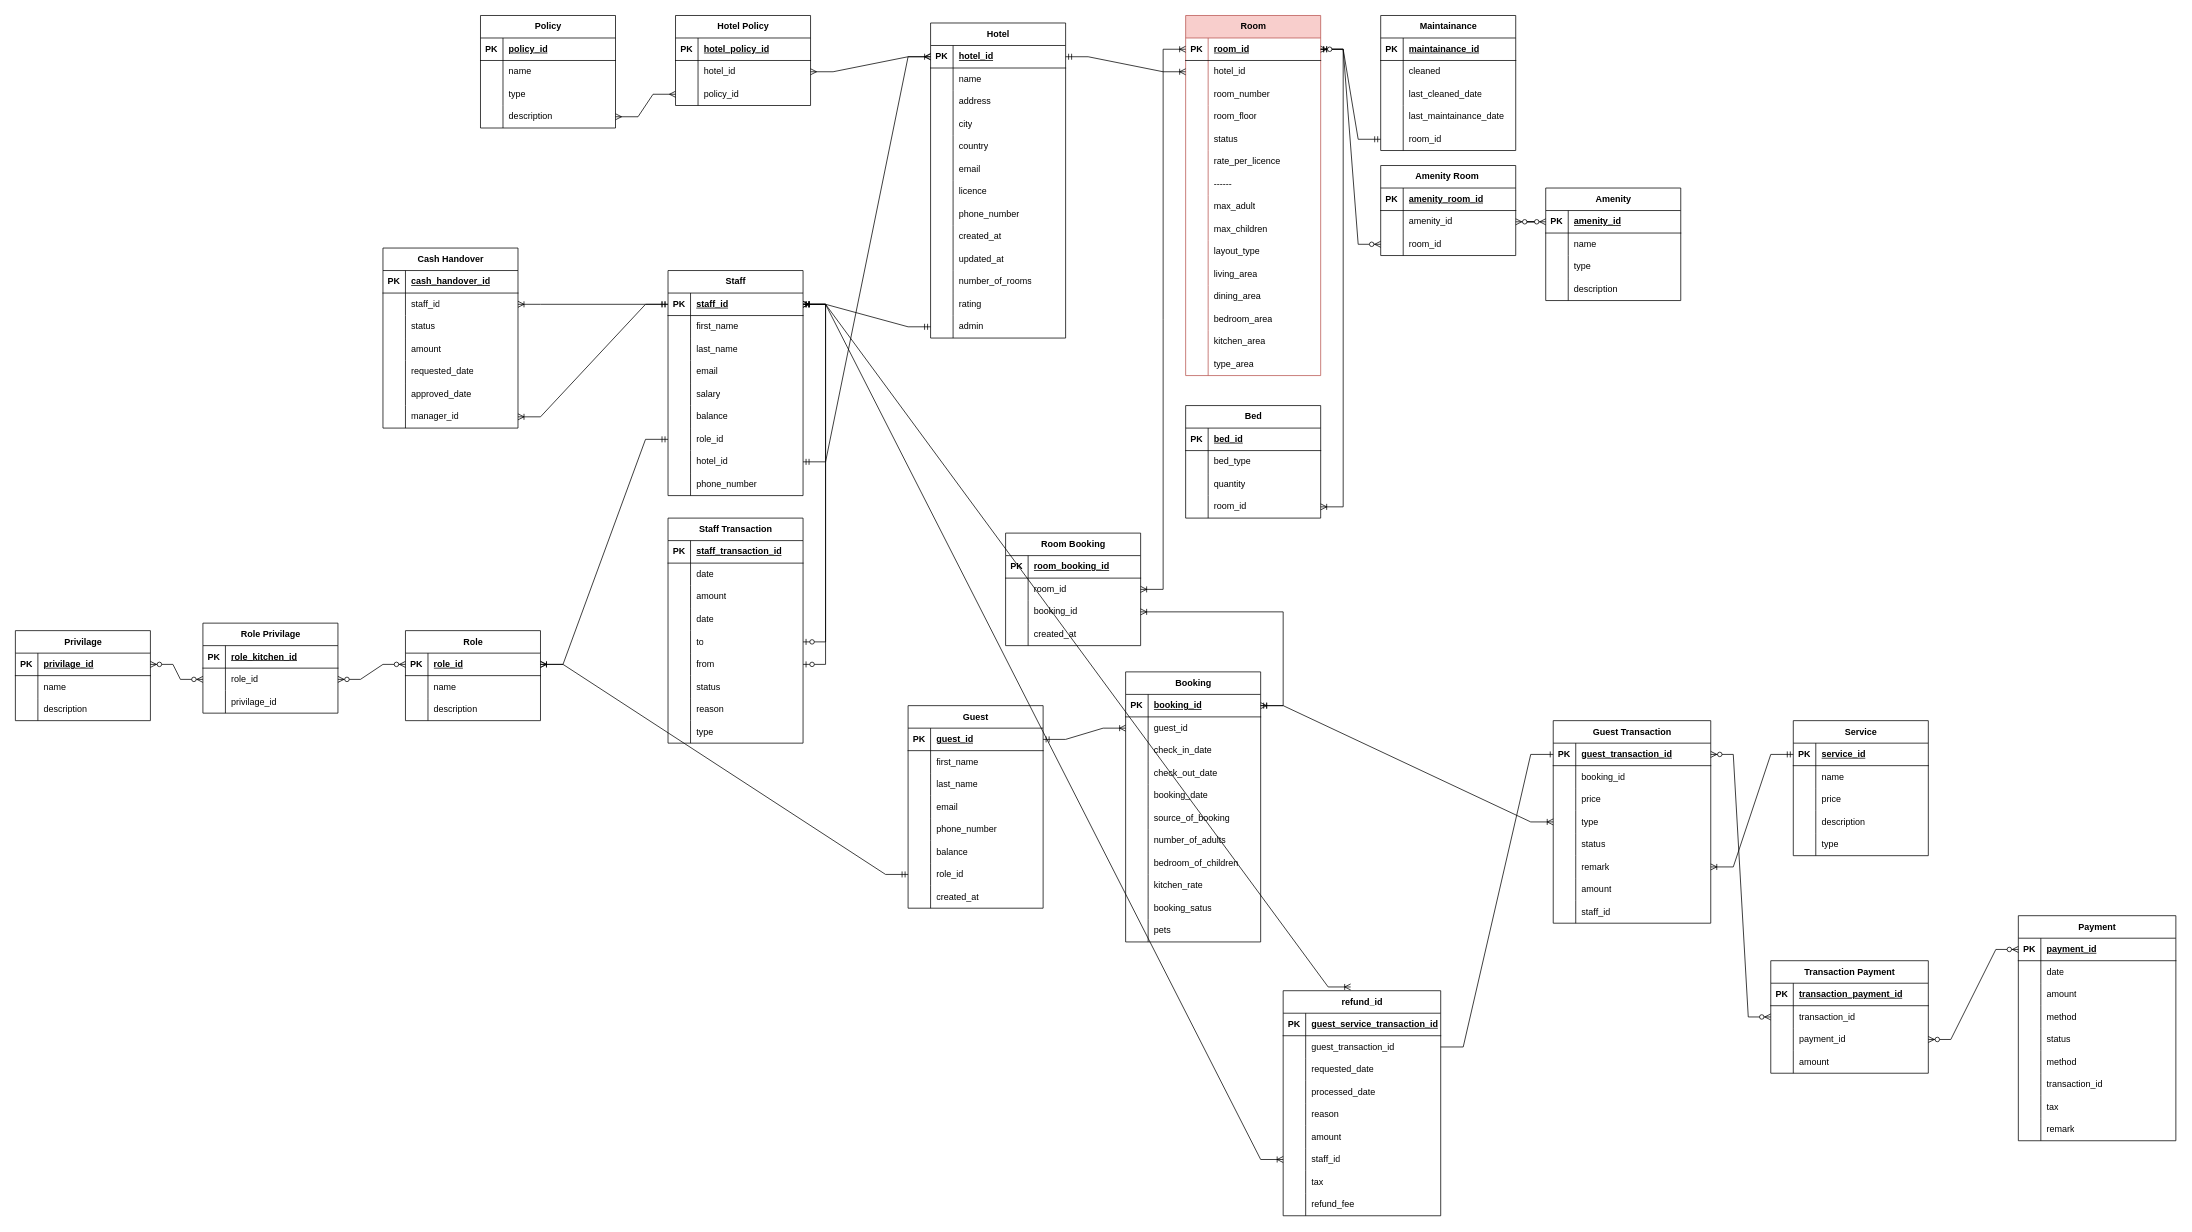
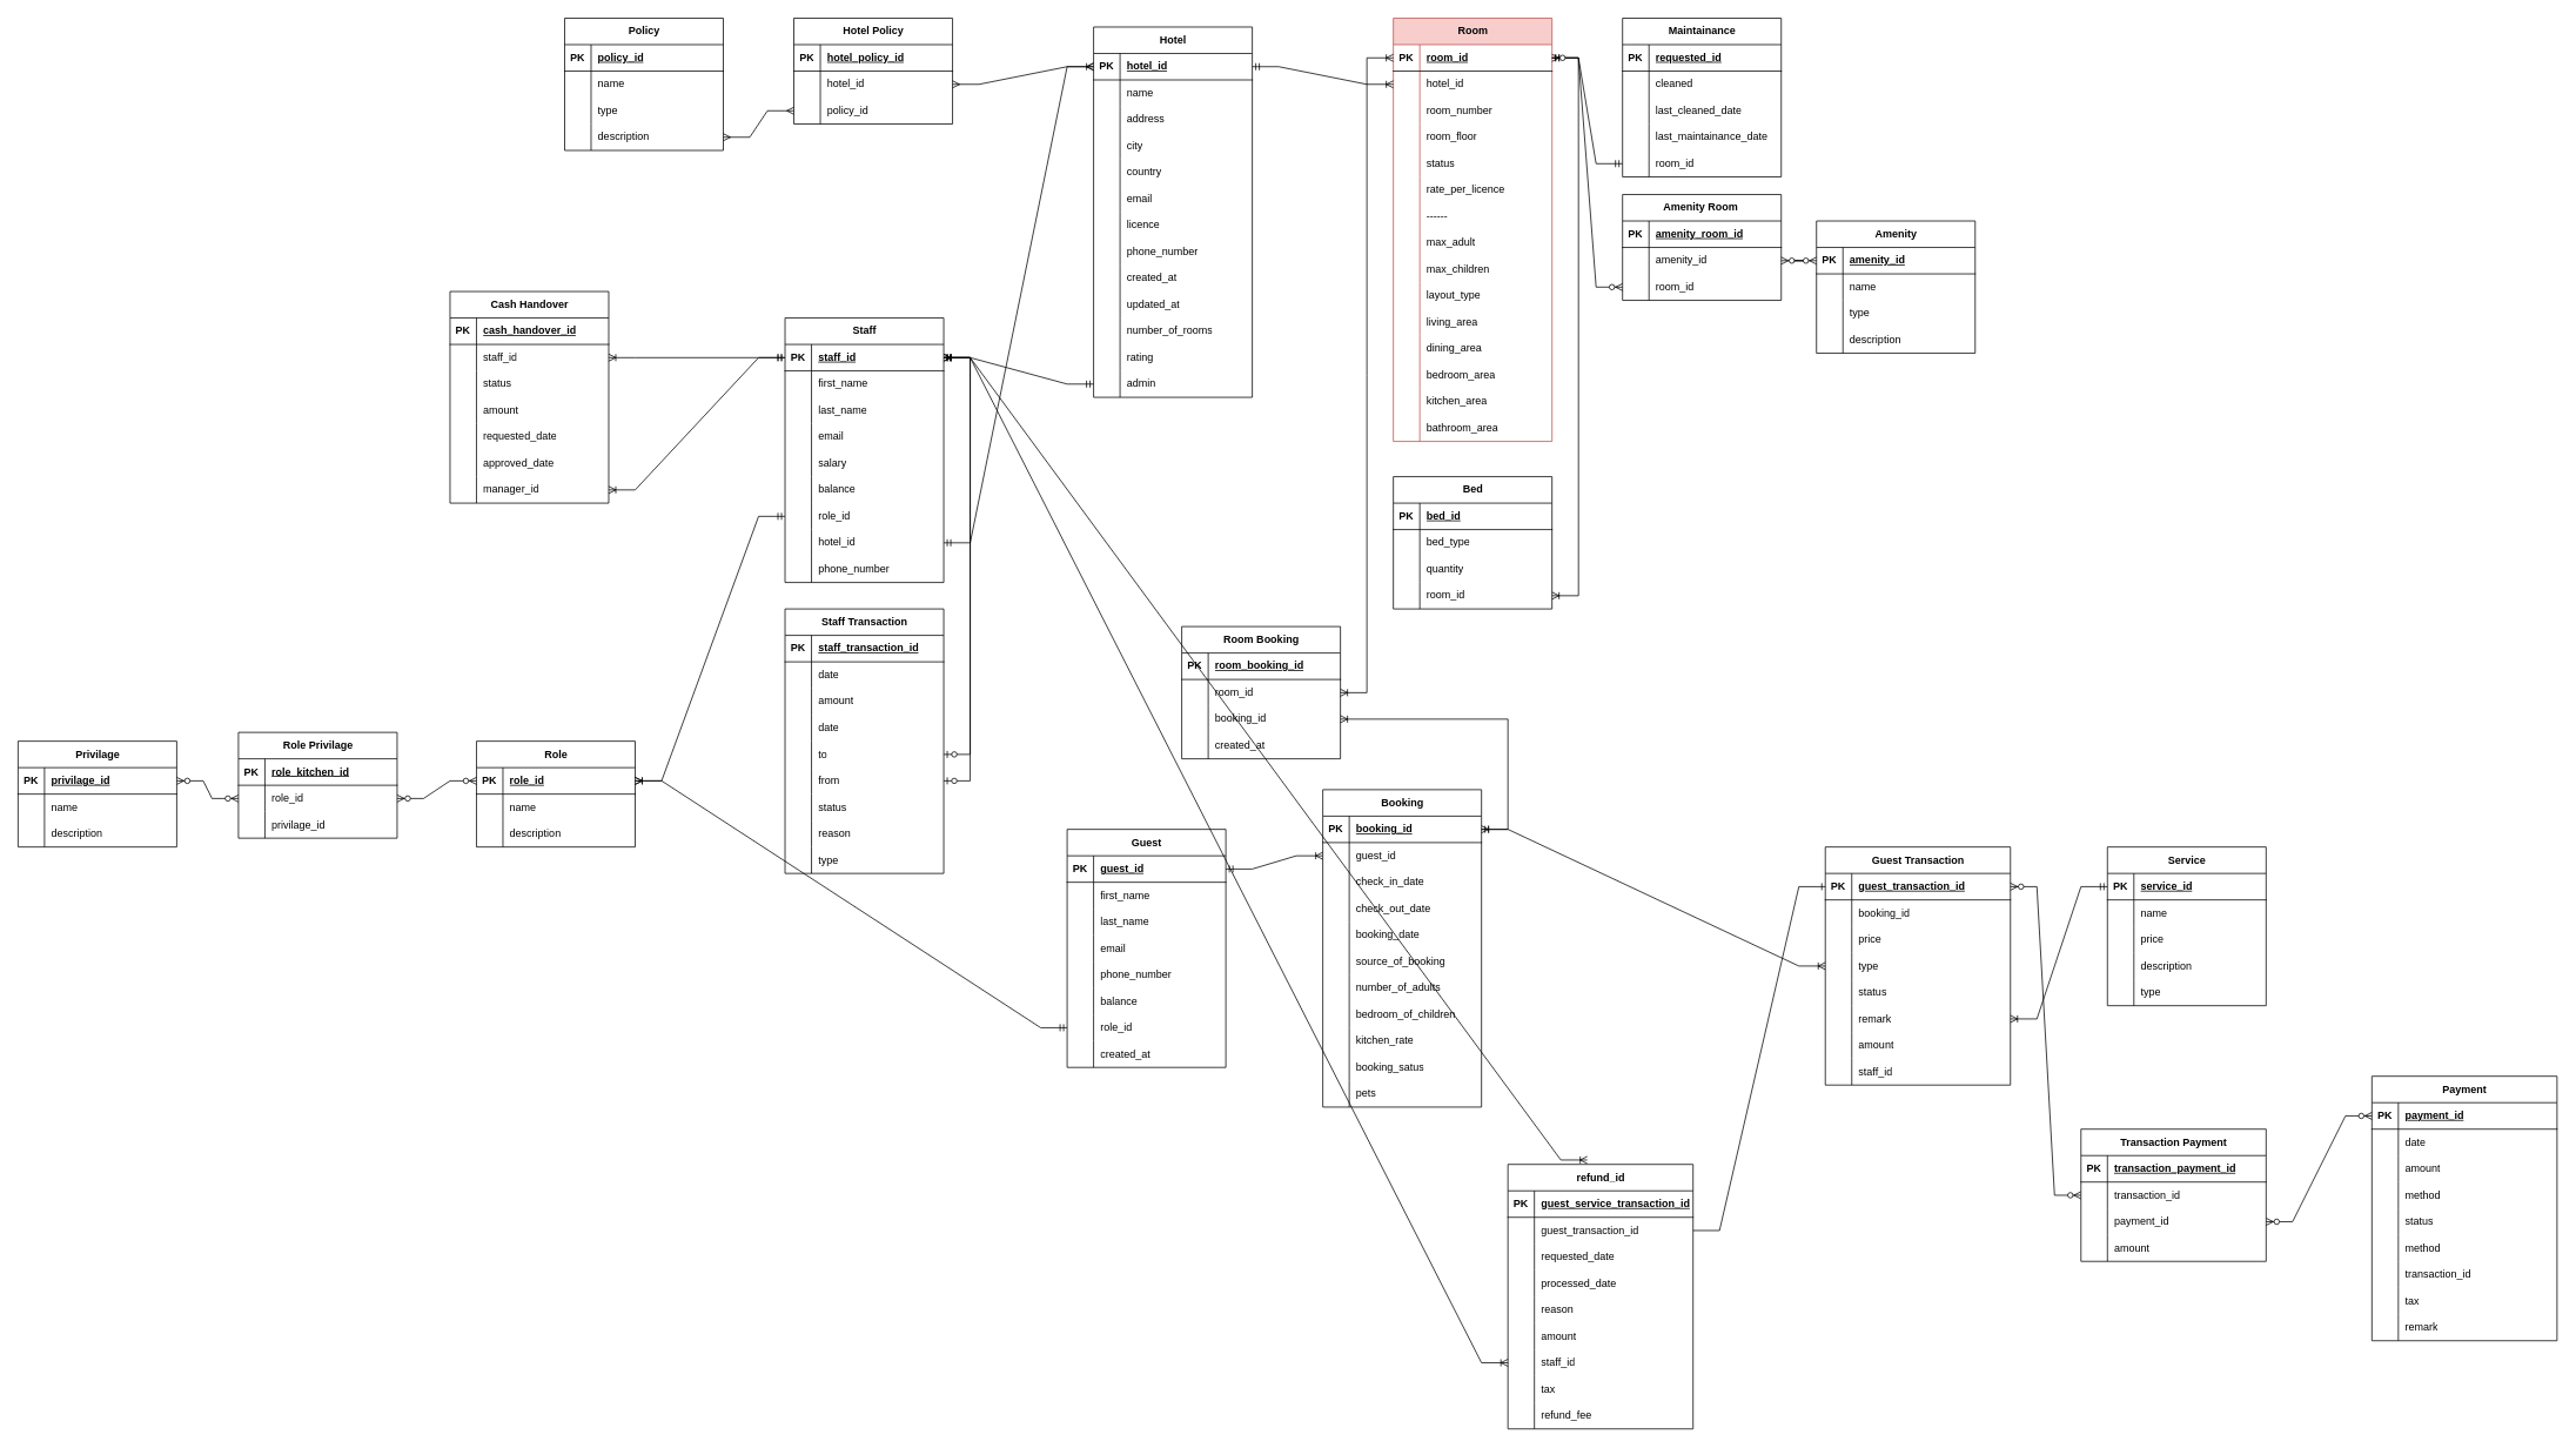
- <mxCell id="65" value="maintainance_id" style="shape=partialRectangle;connectable=0;fillColor=none;top=0;left=0;bottom=0;right=0;align=left;spacingLeft=6;fontStyle=5;overflow=hidden;whiteSpace=wrap;html=1;" parent="63" vertex="1"><mxGeometry x="30" width="150" height="30" as="geometry"><mxRectangle width="150" height="30" as="alternateBounds" /></mxGeometry></mxCell>
+ <mxCell id="65" value="requested_id" style="shape=partialRectangle;connectable=0;fillColor=none;top=0;left=0;bottom=0;right=0;align=left;spacingLeft=6;fontStyle=5;overflow=hidden;whiteSpace=wrap;html=1;" parent="63" vertex="1"><mxGeometry x="30" width="150" height="30" as="geometry"><mxRectangle width="150" height="30" as="alternateBounds" /></mxGeometry></mxCell>
- <mxCell id="47" value="type_area" style="shape=partialRectangle;connectable=0;fillColor=none;top=0;left=0;bottom=0;right=0;align=left;spacingLeft=6;overflow=hidden;whiteSpace=wrap;html=1;" parent="45" vertex="1"><mxGeometry x="30" width="150" height="30" as="geometry"><mxRectangle width="150" height="30" as="alternateBounds" /></mxGeometry></mxCell>
+ <mxCell id="47" value="bathroom_area" style="shape=partialRectangle;connectable=0;fillColor=none;top=0;left=0;bottom=0;right=0;align=left;spacingLeft=6;overflow=hidden;whiteSpace=wrap;html=1;" parent="45" vertex="1"><mxGeometry x="30" width="150" height="30" as="geometry"><mxRectangle width="150" height="30" as="alternateBounds" /></mxGeometry></mxCell>
